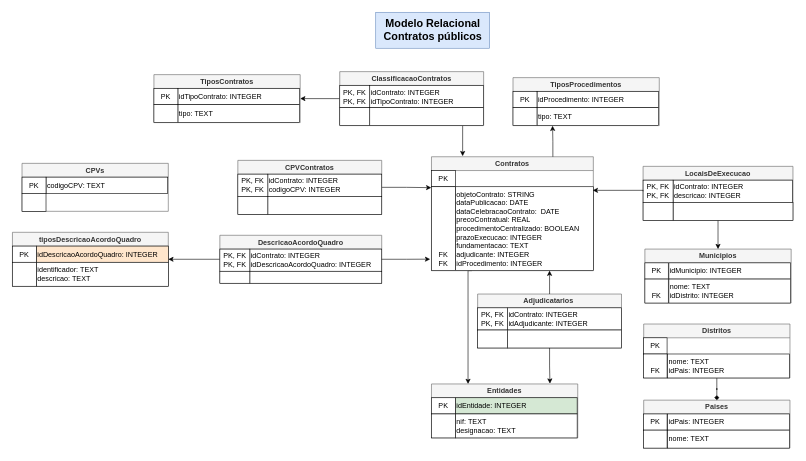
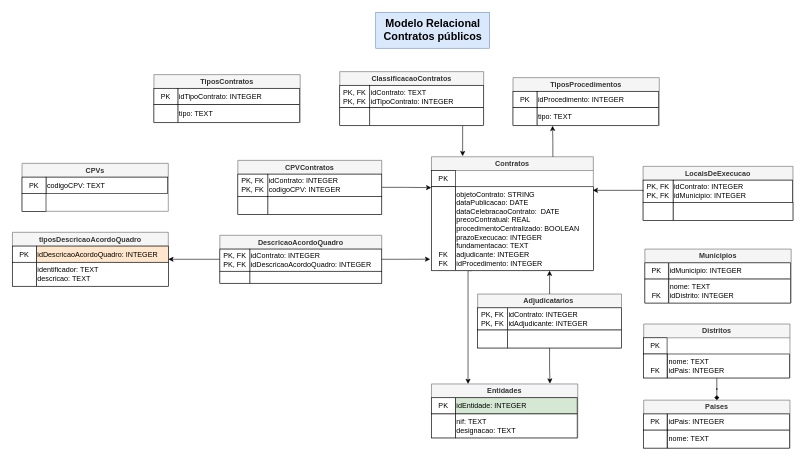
- <mxCell id="68" value="idContrato: INTEGER&lt;div&gt;idTipoContrato: INTEGER&lt;/div&gt;" style="whiteSpace=wrap;html=1;align=left;" vertex="1" parent="67"><mxGeometry x="50" y="23" width="190" height="37" as="geometry" /></mxCell>
+ <mxCell id="68" value="idContrato: TEXT&lt;div&gt;idTipoContrato: INTEGER&lt;/div&gt;" style="whiteSpace=wrap;html=1;align=left;" vertex="1" parent="67"><mxGeometry x="50" y="23" width="190" height="37" as="geometry" /></mxCell>
- <mxCell id="65" style="edgeStyle=orthogonalEdgeStyle;rounded=0;orthogonalLoop=1;jettySize=auto;html=1;entryX=1;entryY=0.5;entryDx=0;entryDy=0;" edge="1" parent="1" source="67" target="8"><mxGeometry relative="1" as="geometry" /></mxCell>
- <mxCell id="56" value="idContrato: INTEGER&lt;br&gt;descricao: INTEGER" style="whiteSpace=wrap;html=1;align=left;" parent="55" vertex="1"><mxGeometry x="50" y="23" width="199" height="37" as="geometry" /></mxCell>
+ <mxCell id="56" value="idContrato: INTEGER&lt;br&gt;idMunicipio: INTEGER" style="whiteSpace=wrap;html=1;align=left;" parent="55" vertex="1"><mxGeometry x="50" y="23" width="199" height="37" as="geometry" /></mxCell>
- <mxCell id="54" style="edgeStyle=none;html=1;exitX=0.5;exitY=1;exitDx=0;exitDy=0;entryX=0.5;entryY=0;entryDx=0;entryDy=0;" parent="1" source="55" target="22" edge="1"><mxGeometry relative="1" as="geometry" /></mxCell>
